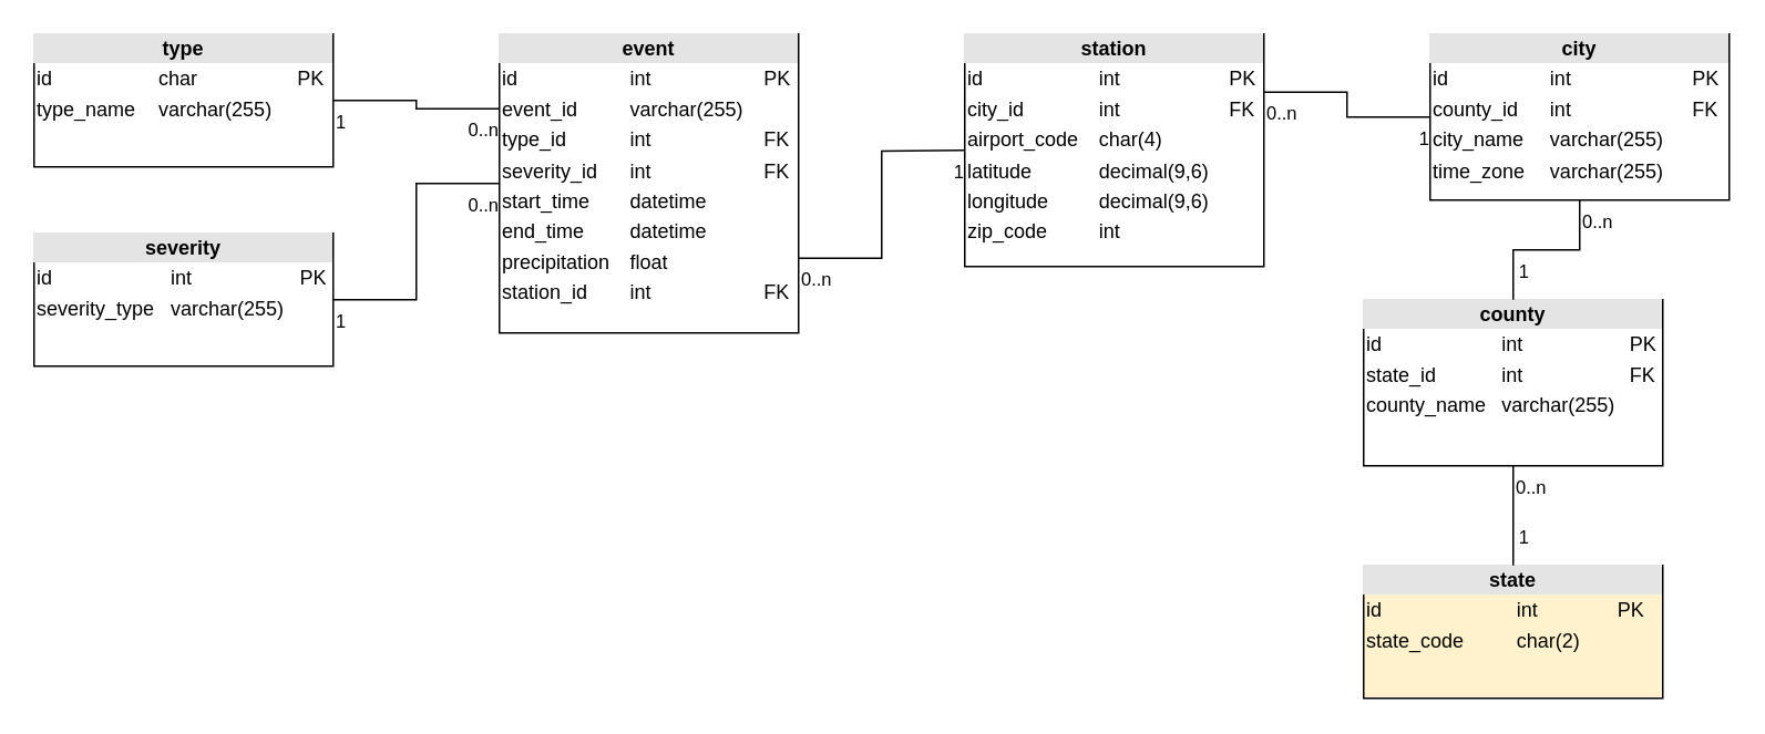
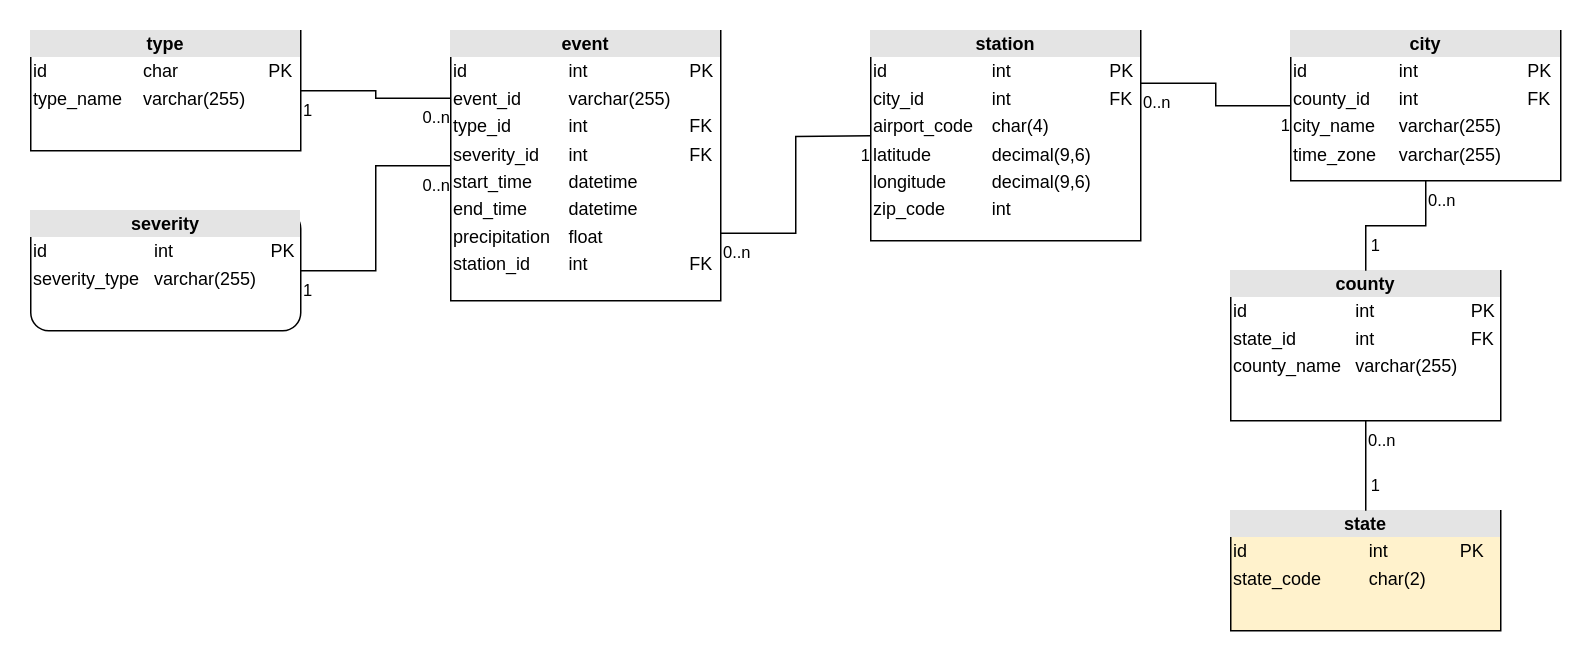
- <mxCell id="7" value="&lt;div style=&quot;text-align: center ; box-sizing: border-box ; width: 100% ; background: rgb(228 , 228 , 228) ; padding: 2px&quot;&gt;&lt;b&gt;severity&lt;/b&gt;&lt;/div&gt;&lt;table style=&quot;width: 100% ; font-size: 1em&quot; cellpadding=&quot;2&quot; cellspacing=&quot;0&quot;&gt;&lt;tbody&gt;&lt;tr&gt;&lt;td&gt;id&lt;/td&gt;&lt;td&gt;int&lt;/td&gt;&lt;td&gt;PK&lt;/td&gt;&lt;/tr&gt;&lt;tr&gt;&lt;td&gt;severity_type&lt;/td&gt;&lt;td&gt;varchar(255)&lt;/td&gt;&lt;td&gt;&lt;/td&gt;&lt;/tr&gt;&lt;/tbody&gt;&lt;/table&gt;" style="verticalAlign=top;align=left;overflow=fill;html=1;" parent="1" vertex="1"><mxGeometry x="20" y="140" width="180" height="80" as="geometry" /></mxCell>
+ <mxCell id="7" value="&lt;div style=&quot;text-align: center ; box-sizing: border-box ; width: 100% ; background: rgb(228 , 228 , 228) ; padding: 2px&quot;&gt;&lt;b&gt;severity&lt;/b&gt;&lt;/div&gt;&lt;table style=&quot;width: 100% ; font-size: 1em&quot; cellpadding=&quot;2&quot; cellspacing=&quot;0&quot;&gt;&lt;tbody&gt;&lt;tr&gt;&lt;td&gt;id&lt;/td&gt;&lt;td&gt;int&lt;/td&gt;&lt;td&gt;PK&lt;/td&gt;&lt;/tr&gt;&lt;tr&gt;&lt;td&gt;severity_type&lt;/td&gt;&lt;td&gt;varchar(255)&lt;/td&gt;&lt;td&gt;&lt;/td&gt;&lt;/tr&gt;&lt;/tbody&gt;&lt;/table&gt;" style="verticalAlign=top;align=left;overflow=fill;html=1;rounded=1;" parent="1" vertex="1"><mxGeometry x="20" y="140" width="180" height="80" as="geometry" /></mxCell>
